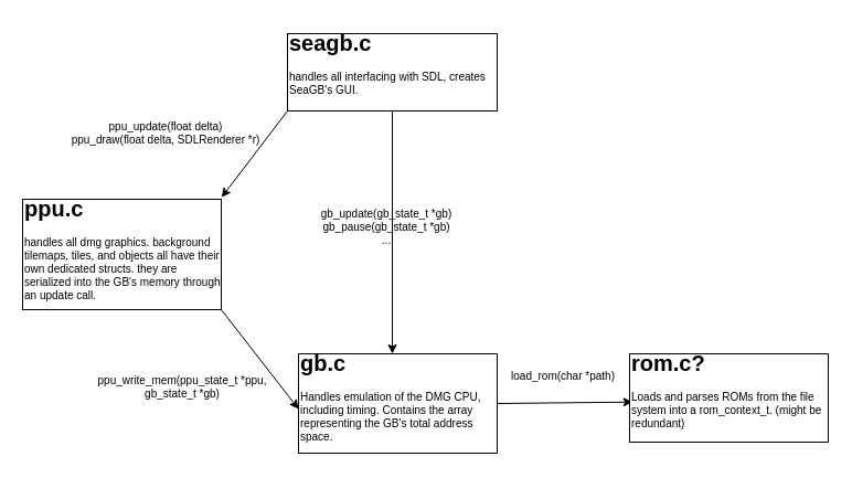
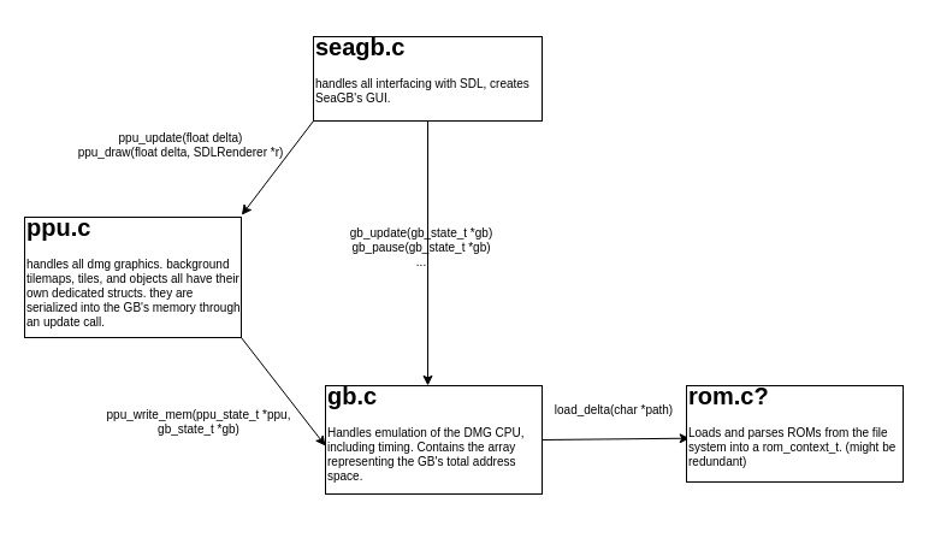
- <mxCell id="5" value="load_rom(char *path)" style="text;html=1;align=center;verticalAlign=middle;whiteSpace=wrap;rounded=0;fontSize=10;" vertex="1" parent="1"><mxGeometry x="400" y="310" width="220" height="60" as="geometry" /></mxCell>
+ <mxCell id="5" value="load_delta(char *path)" style="text;html=1;align=center;verticalAlign=middle;whiteSpace=wrap;rounded=0;fontSize=10;" vertex="1" parent="1"><mxGeometry x="400" y="310" width="220" height="60" as="geometry" /></mxCell>
